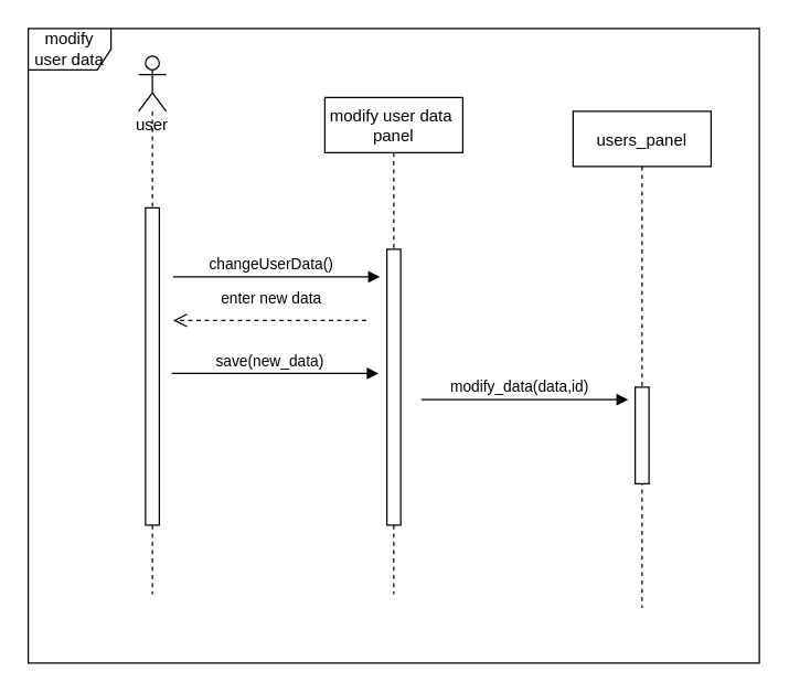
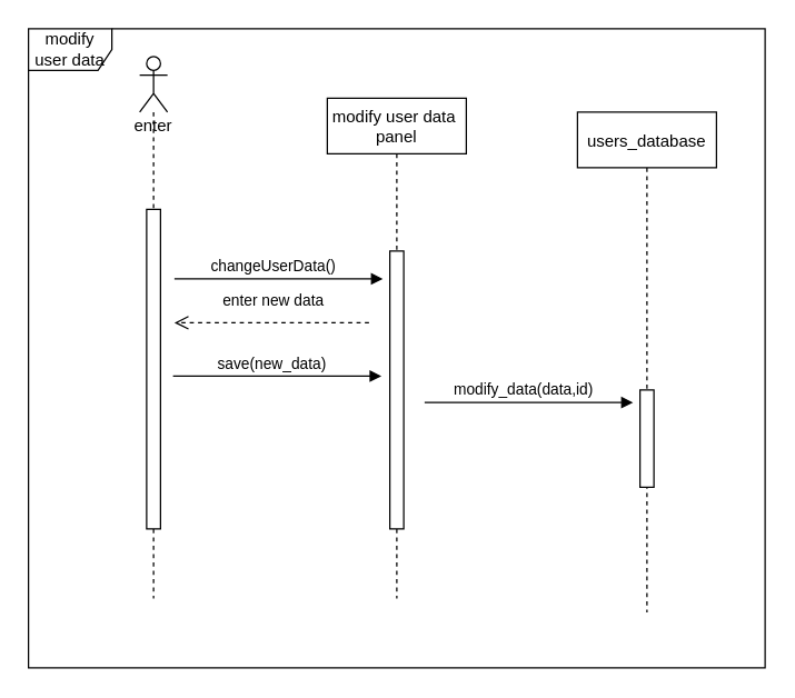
- <mxCell id="3" value="user" style="shape=umlLifeline;participant=umlActor;perimeter=lifelinePerimeter;whiteSpace=wrap;html=1;container=1;collapsible=0;recursiveResize=0;verticalAlign=top;spacingTop=36;outlineConnect=0;" vertex="1" parent="1"><mxGeometry x="100" y="40" width="20" height="390" as="geometry" /></mxCell>
+ <mxCell id="3" value="enter" style="shape=umlLifeline;participant=umlActor;perimeter=lifelinePerimeter;whiteSpace=wrap;html=1;container=1;collapsible=0;recursiveResize=0;verticalAlign=top;spacingTop=36;outlineConnect=0;" vertex="1" parent="1"><mxGeometry x="100" y="40" width="20" height="390" as="geometry" /></mxCell>
- <mxCell id="9" value="users_panel" style="shape=umlLifeline;perimeter=lifelinePerimeter;container=1;collapsible=0;recursiveResize=0;rounded=0;shadow=0;strokeWidth=1;" vertex="1" parent="1"><mxGeometry x="415" y="80" width="100" height="360" as="geometry" /></mxCell>
+ <mxCell id="9" value="users_database" style="shape=umlLifeline;perimeter=lifelinePerimeter;container=1;collapsible=0;recursiveResize=0;rounded=0;shadow=0;strokeWidth=1;" vertex="1" parent="1"><mxGeometry x="415" y="80" width="100" height="360" as="geometry" /></mxCell>
